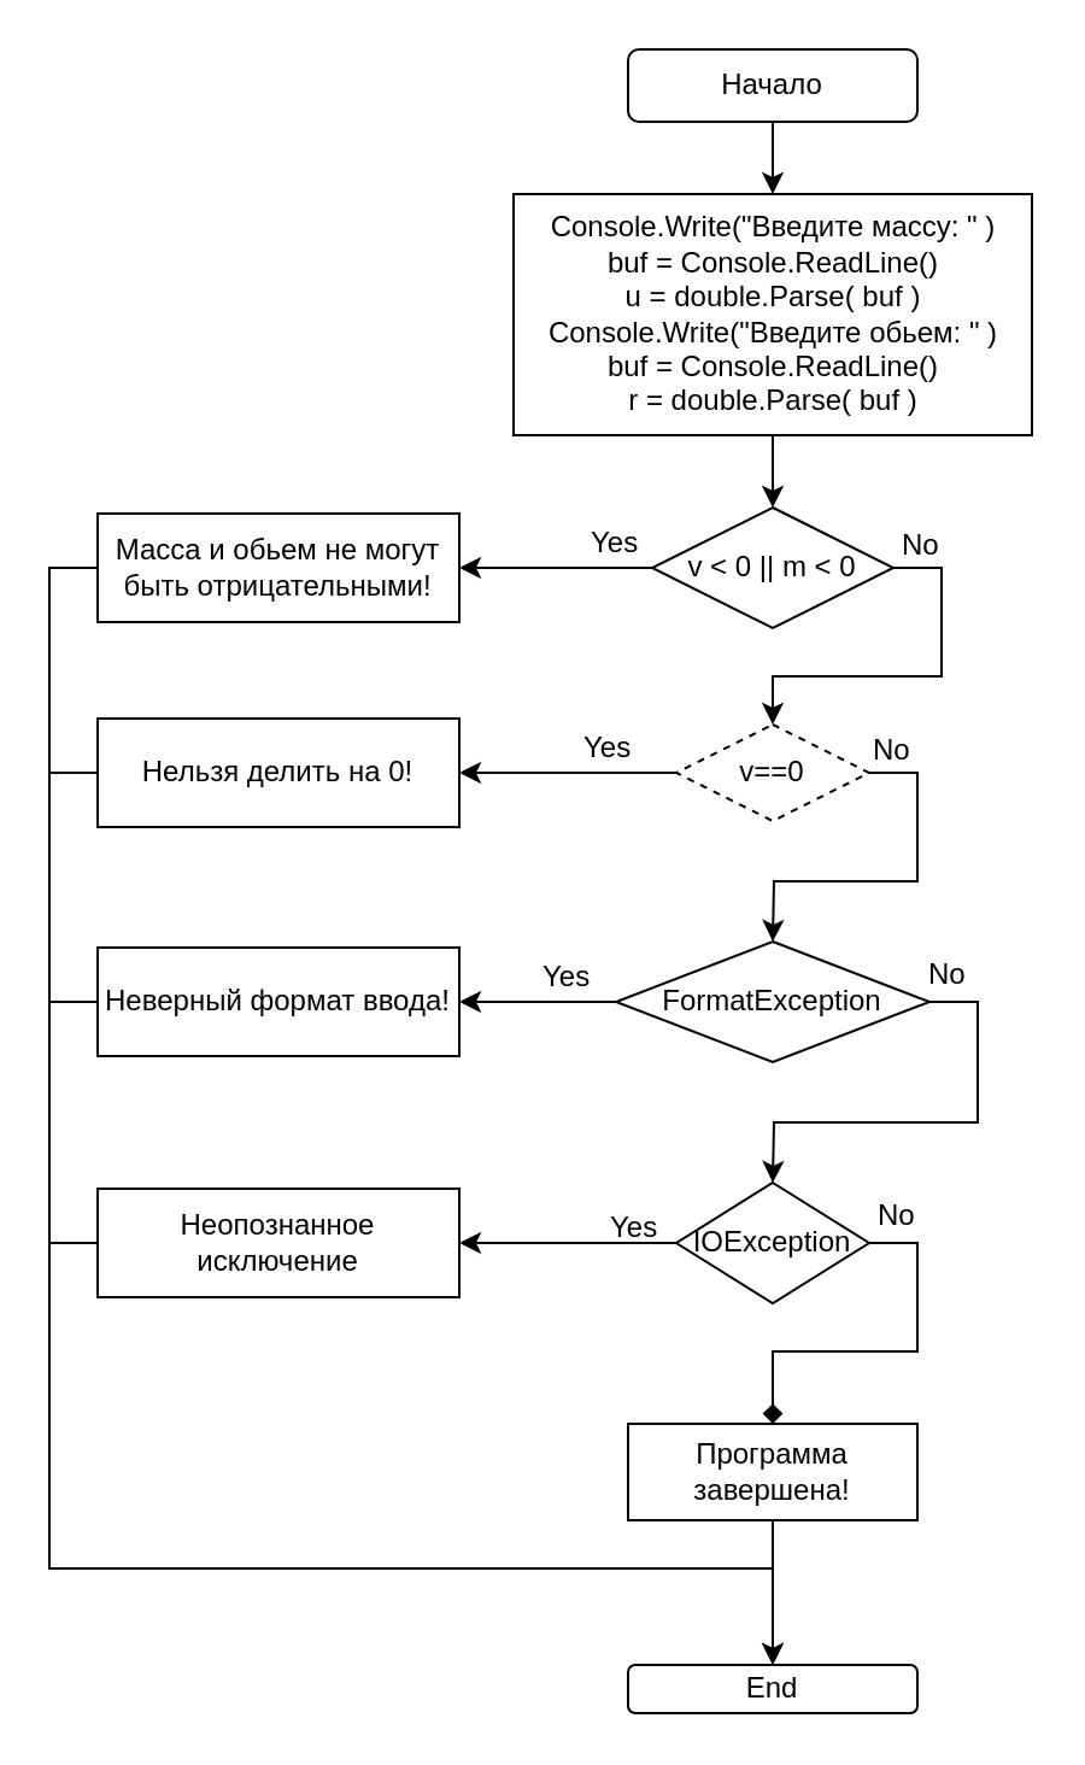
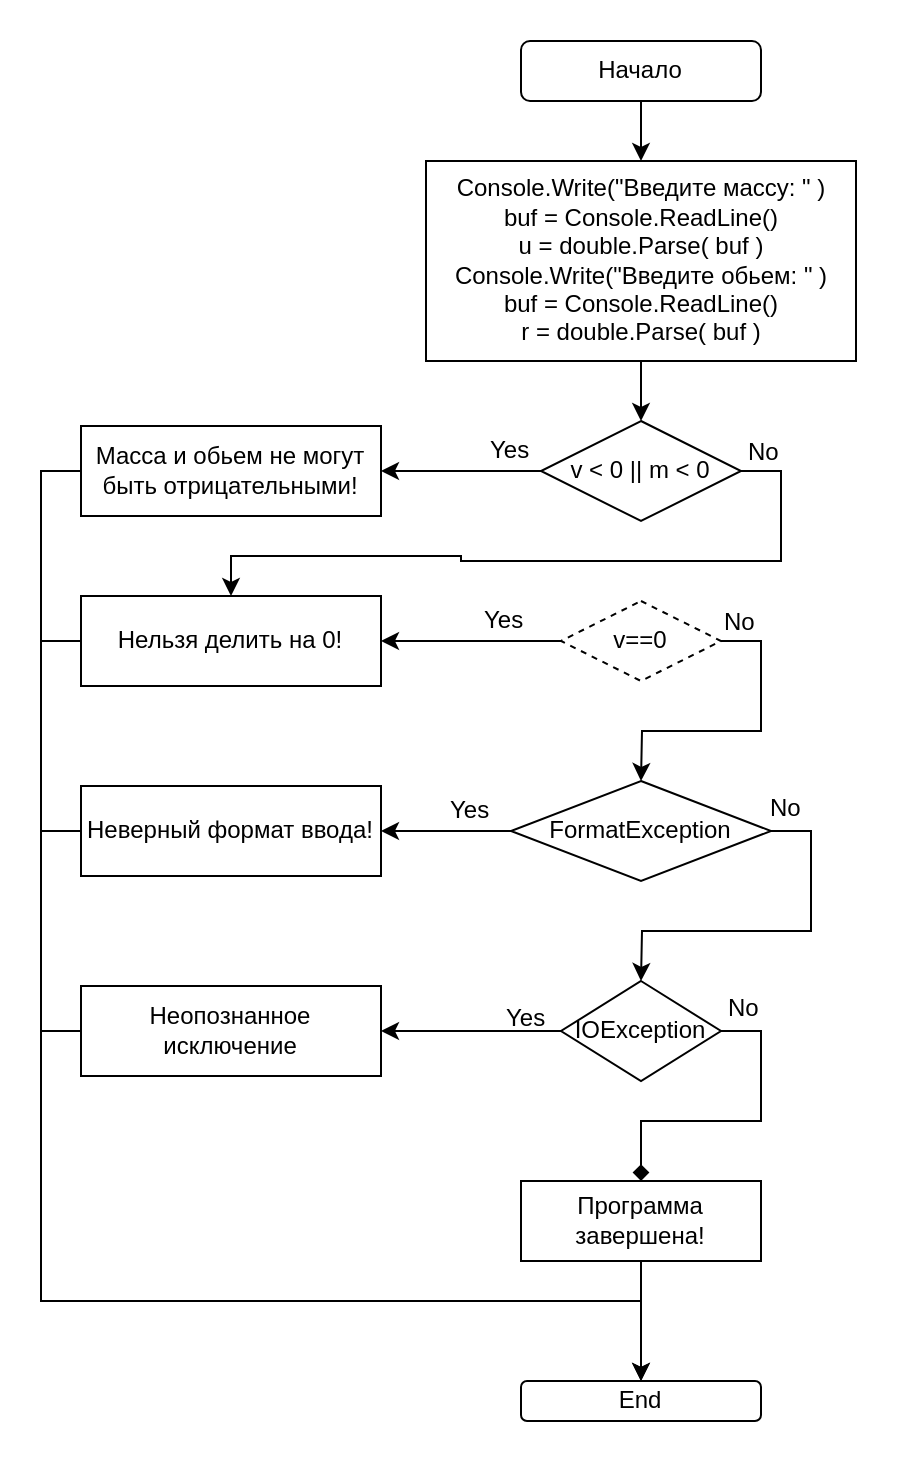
- <mxCell id="7" style="edgeStyle=orthogonalEdgeStyle;rounded=0;orthogonalLoop=1;jettySize=auto;html=1;exitX=1;exitY=0.5;exitDx=0;exitDy=0;" edge="1" parent="1" source="8" target="15"><mxGeometry relative="1" as="geometry"><mxPoint x="320" y="300" as="targetPoint" /></mxGeometry></mxCell>
+ <mxCell id="7" style="edgeStyle=orthogonalEdgeStyle;rounded=0;orthogonalLoop=1;jettySize=auto;html=1;exitX=1;exitY=0.5;exitDx=0;exitDy=0;" edge="1" parent="1" source="8" target="18"><mxGeometry relative="1" as="geometry"><mxPoint x="320" y="300" as="targetPoint" /></mxGeometry></mxCell>
